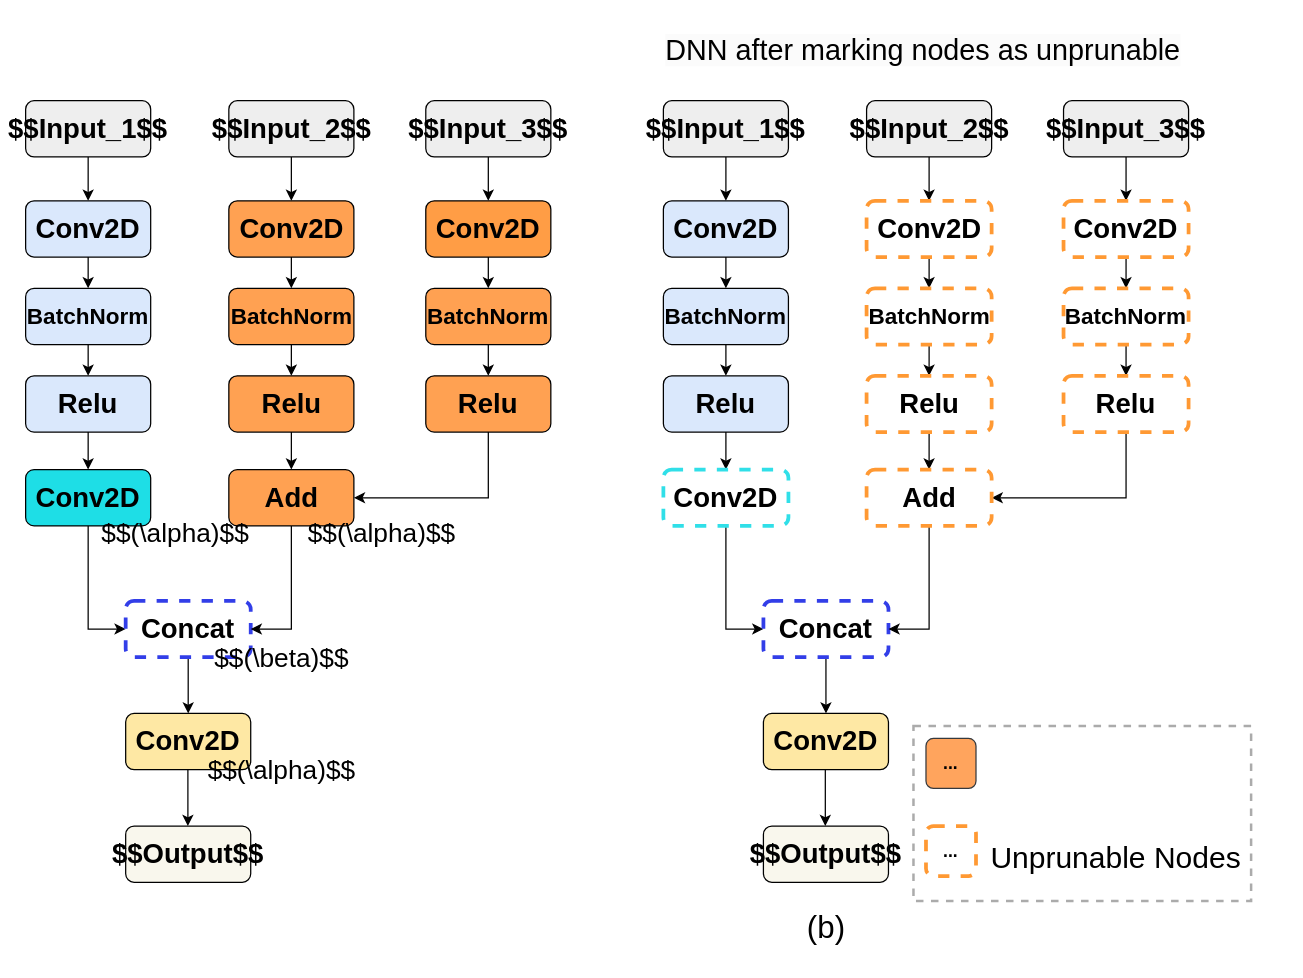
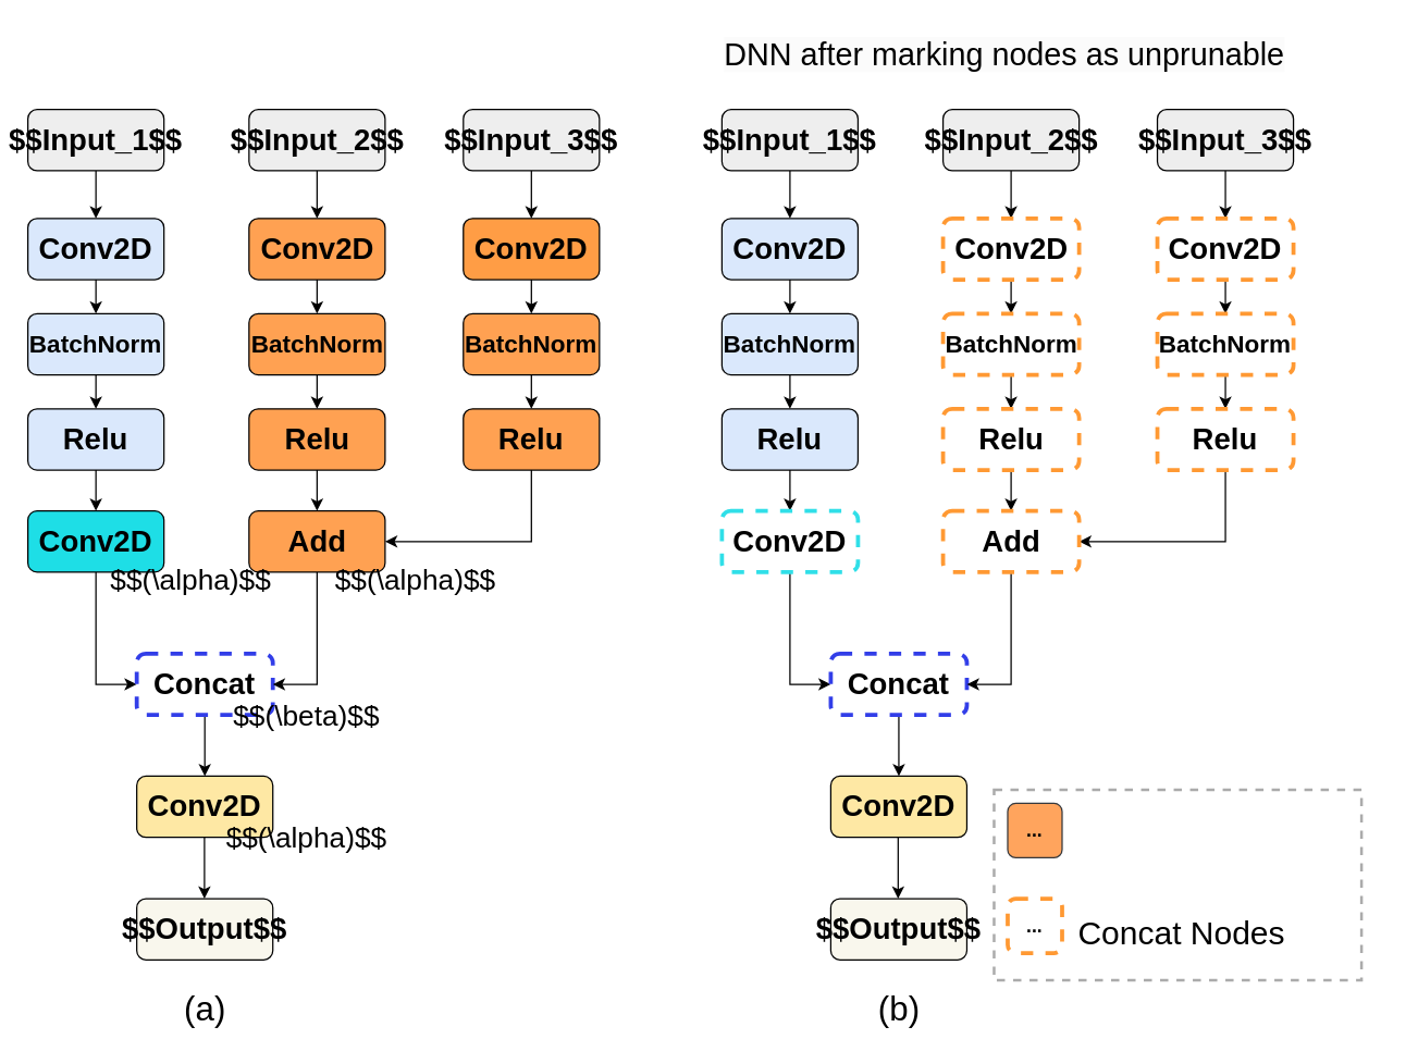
- <mxCell id="73" value="&lt;font style=&quot;font-size: 24px;&quot;&gt;Unprunable Nodes&lt;/font&gt;" style="text;whiteSpace=wrap;html=1;fontSize=24;" parent="1" vertex="1"><mxGeometry x="790" y="665" width="210" height="40" as="geometry" /></mxCell>
+ <mxCell id="73" value="&lt;font style=&quot;font-size: 24px;&quot;&gt;Concat Nodes&lt;/font&gt;" style="text;whiteSpace=wrap;html=1;fontSize=24;" parent="1" vertex="1"><mxGeometry x="790" y="665" width="210" height="40" as="geometry" /></mxCell>
+ <mxCell id="65" value="&lt;font size=&quot;1&quot; style=&quot;&quot;&gt;&lt;span style=&quot;font-size: 25px;&quot;&gt;(a)&lt;/span&gt;&lt;/font&gt;" style="text;html=1;align=center;verticalAlign=middle;resizable=0;points=[];autosize=1;strokeColor=none;fillColor=none;" parent="1" vertex="1"><mxGeometry x="125" y="720" width="50" height="40" as="geometry" /></mxCell>
